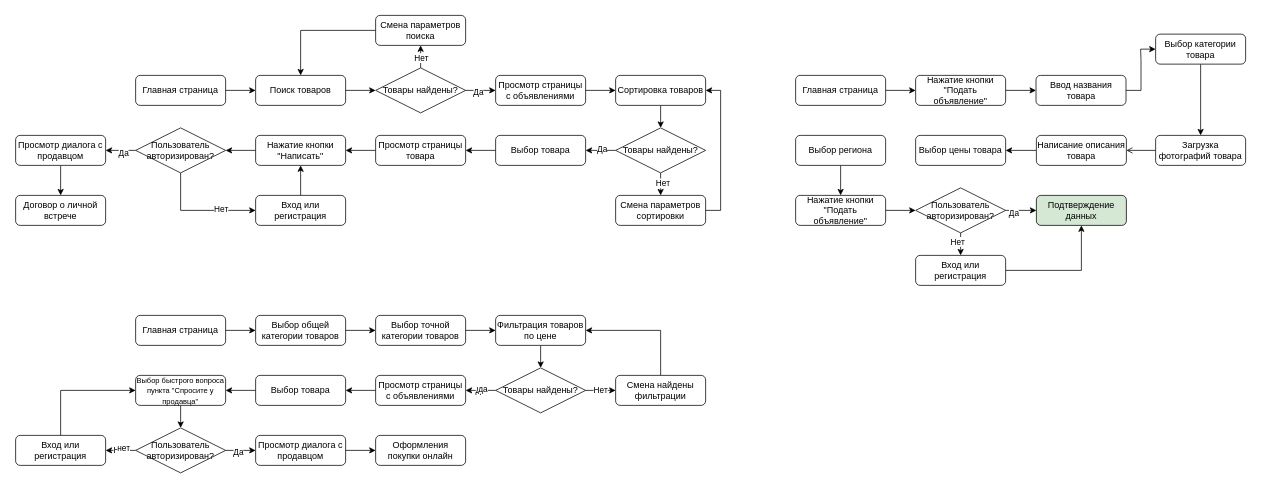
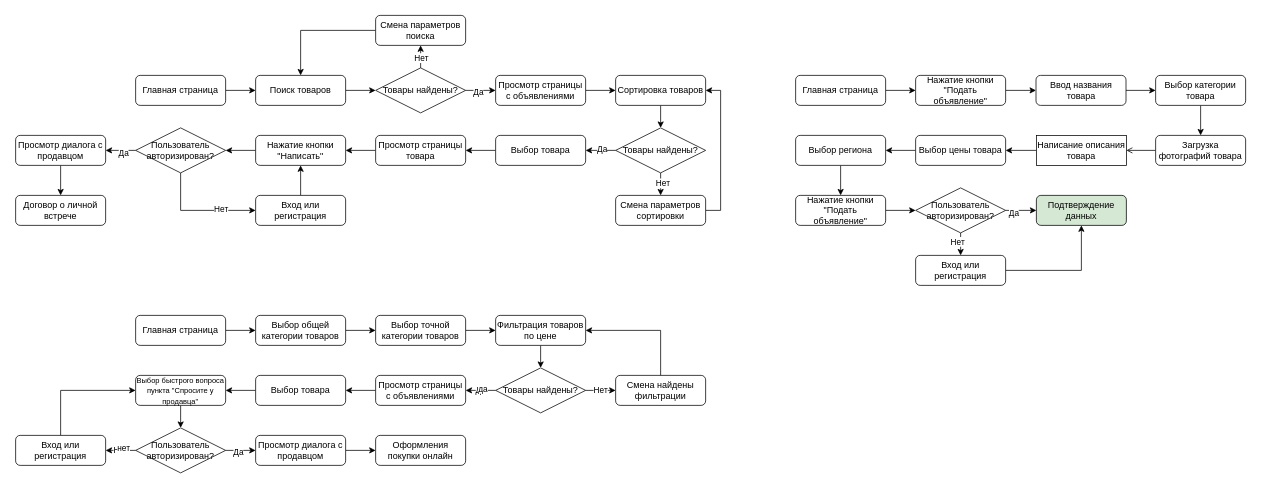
- <mxCell id="77" value="Выбор категории товара" style="rounded=1;whiteSpace=wrap;html=1;fontSize=12;glass=0;strokeWidth=1;shadow=0;" vertex="1" parent="1"><mxGeometry x="1540" y="45" width="120" height="40" as="geometry" /></mxCell>
+ <mxCell id="77" value="Выбор категории товара" style="rounded=1;whiteSpace=wrap;html=1;fontSize=12;glass=0;strokeWidth=1;shadow=0;" vertex="1" parent="1"><mxGeometry x="1540" y="100" width="120" height="40" as="geometry" /></mxCell>
+ <mxCell id="82" style="edgeStyle=orthogonalEdgeStyle;rounded=0;orthogonalLoop=1;jettySize=auto;html=1;exitX=0;exitY=0.5;exitDx=0;exitDy=0;entryX=1;entryY=0.5;entryDx=0;entryDy=0;" edge="1" parent="1" source="83" target="85"><mxGeometry relative="1" as="geometry" /></mxCell>
- <mxCell id="81" value="Написание описания товара" style="rounded=1;whiteSpace=wrap;html=1;fontSize=12;glass=0;strokeWidth=1;shadow=0;" vertex="1" parent="1"><mxGeometry x="1381" y="180" width="120" height="40" as="geometry" /></mxCell>
+ <mxCell id="81" value="Написание описания товара" style="whiteSpace=wrap;html=1;fontSize=12;glass=0;strokeWidth=1;shadow=0;rounded=0;" vertex="1" parent="1"><mxGeometry x="1381" y="180" width="120" height="40" as="geometry" /></mxCell>
